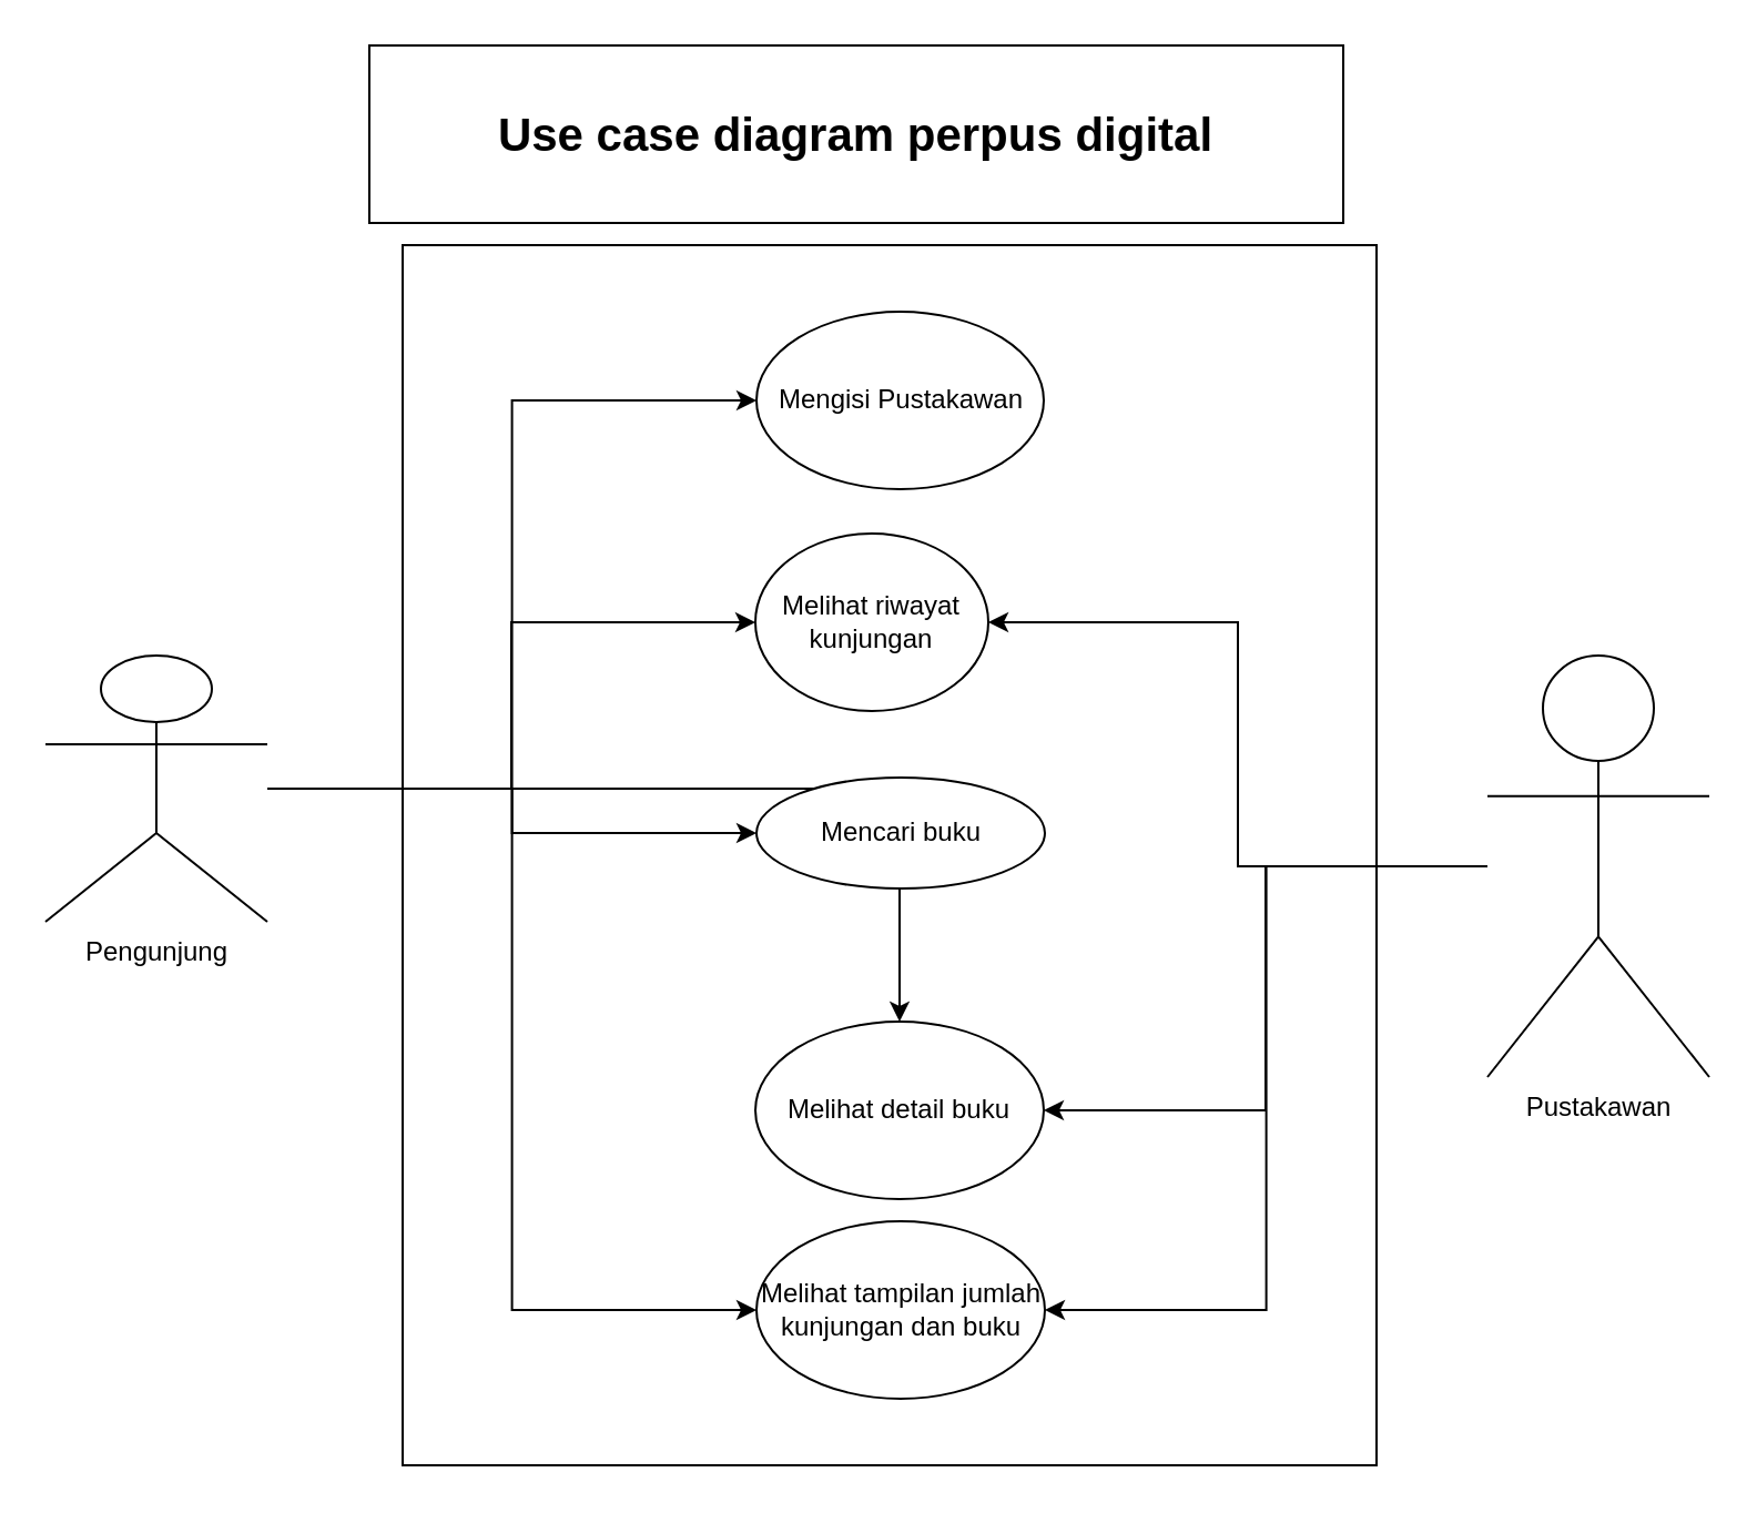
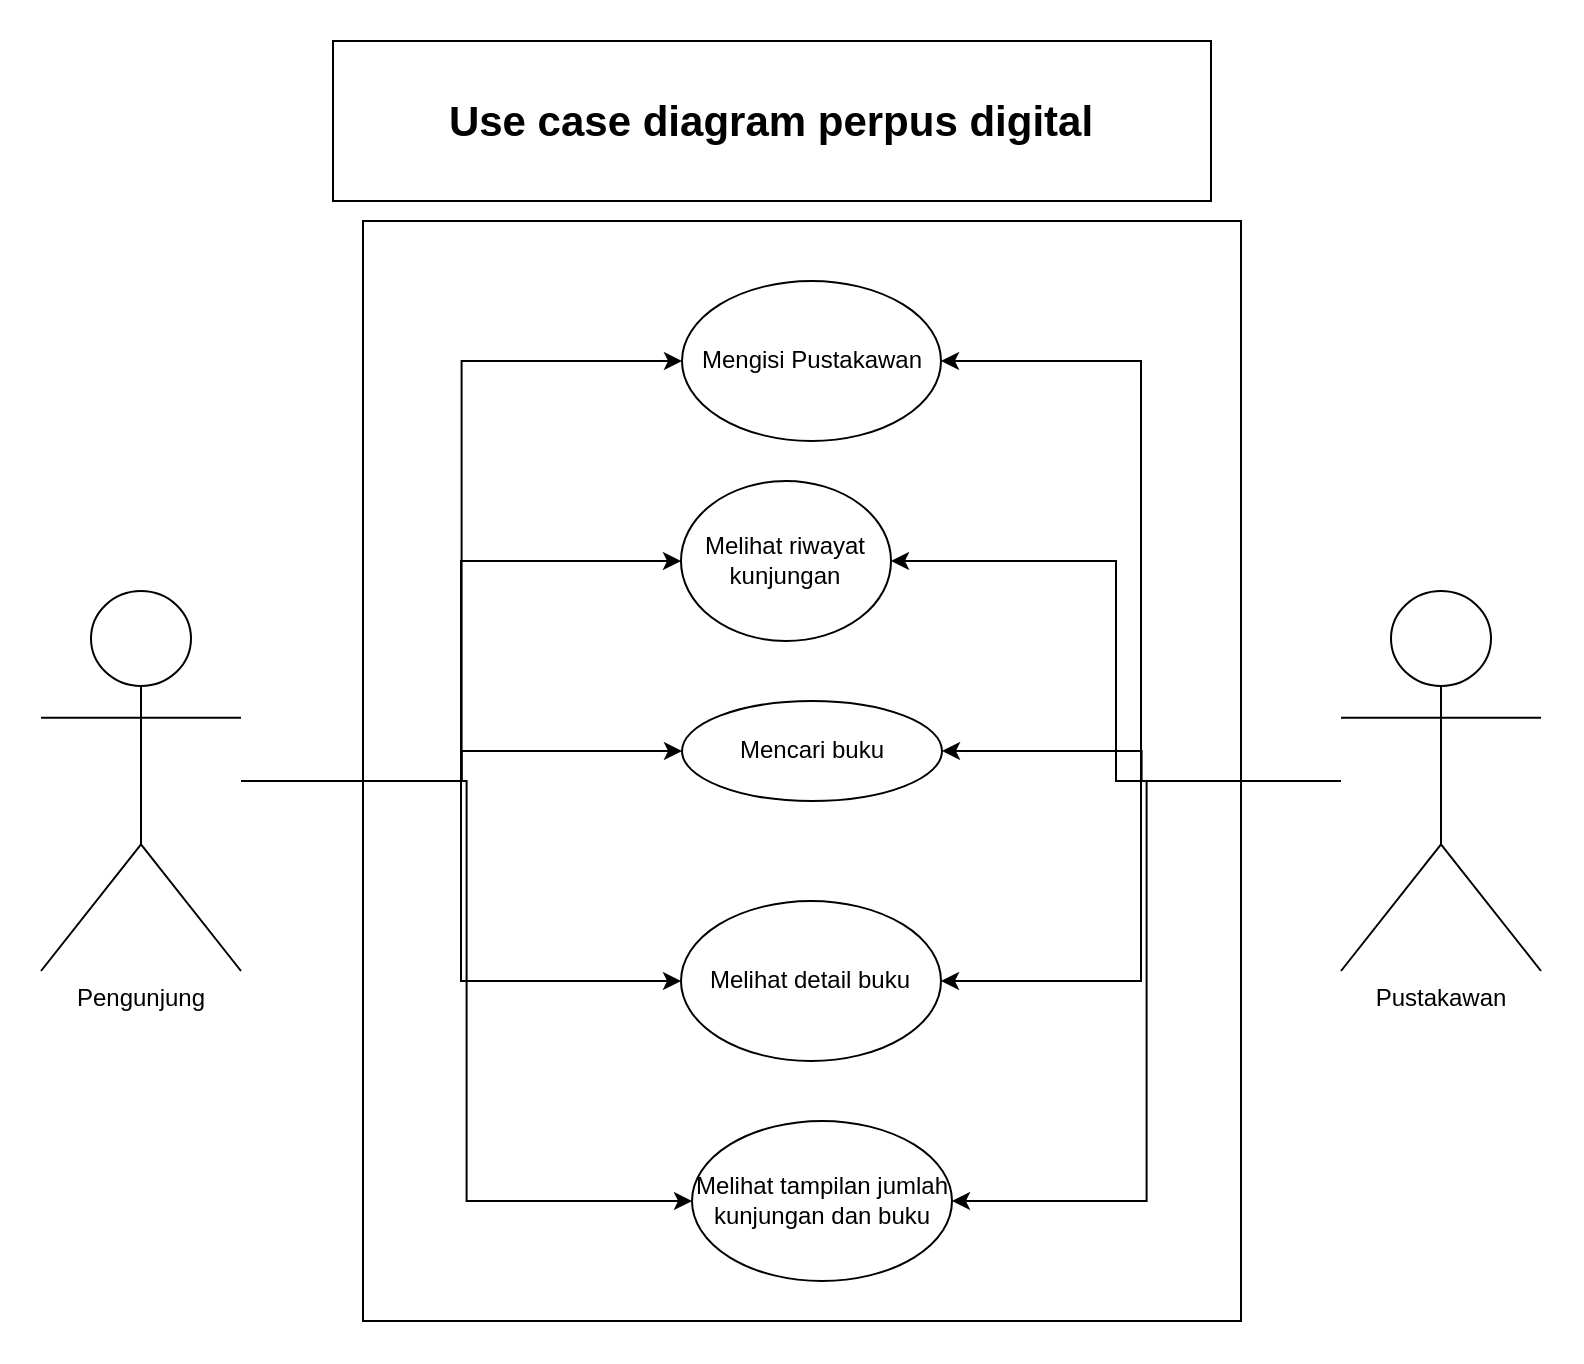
+ <mxCell id="14" style="edgeStyle=orthogonalEdgeStyle;rounded=0;orthogonalLoop=1;jettySize=auto;html=1;entryX=1;entryY=0.5;entryDx=0;entryDy=0;" parent="1" source="15" target="16" edge="1"><mxGeometry relative="1" as="geometry"><mxPoint x="500" y="180" as="targetPoint" /></mxGeometry></mxCell>
- <mxCell id="9" value="Pengunjung" style="shape=umlActor;verticalLabelPosition=bottom;verticalAlign=top;html=1;outlineConnect=0;" parent="1" vertex="1"><mxGeometry x="20" y="295" width="100" height="120" as="geometry" /></mxCell>
+ <mxCell id="9" value="Pengunjung" style="shape=umlActor;verticalLabelPosition=bottom;verticalAlign=top;html=1;outlineConnect=0;" parent="1" vertex="1"><mxGeometry x="20" y="295" width="100" height="190" as="geometry" /></mxCell>
+ <mxCell id="12" style="edgeStyle=orthogonalEdgeStyle;rounded=0;orthogonalLoop=1;jettySize=auto;html=1;entryX=1;entryY=0.5;entryDx=0;entryDy=0;" parent="1" source="15" target="18" edge="1"><mxGeometry relative="1" as="geometry"><mxPoint x="500" y="400" as="targetPoint" /></mxGeometry></mxCell>
- <mxCell id="19" value="Melihat detail buku" style="ellipse;whiteSpace=wrap;html=1;" vertex="1" parent="1"><mxGeometry x="340" y="460" width="130" height="80" as="geometry" /></mxCell>
+ <mxCell id="19" value="Melihat detail buku" style="ellipse;whiteSpace=wrap;html=1;" vertex="1" parent="1"><mxGeometry x="340" y="450" width="130" height="80" as="geometry" /></mxCell>
- <mxCell id="20" value="Melihat tampilan jumlah kunjungan dan buku" style="ellipse;whiteSpace=wrap;html=1;" vertex="1" parent="1"><mxGeometry x="340.5" y="550" width="130" height="80" as="geometry" /></mxCell>
+ <mxCell id="20" value="Melihat tampilan jumlah kunjungan dan buku" style="ellipse;whiteSpace=wrap;html=1;" vertex="1" parent="1"><mxGeometry x="345.5" y="560" width="130" height="80" as="geometry" /></mxCell>
